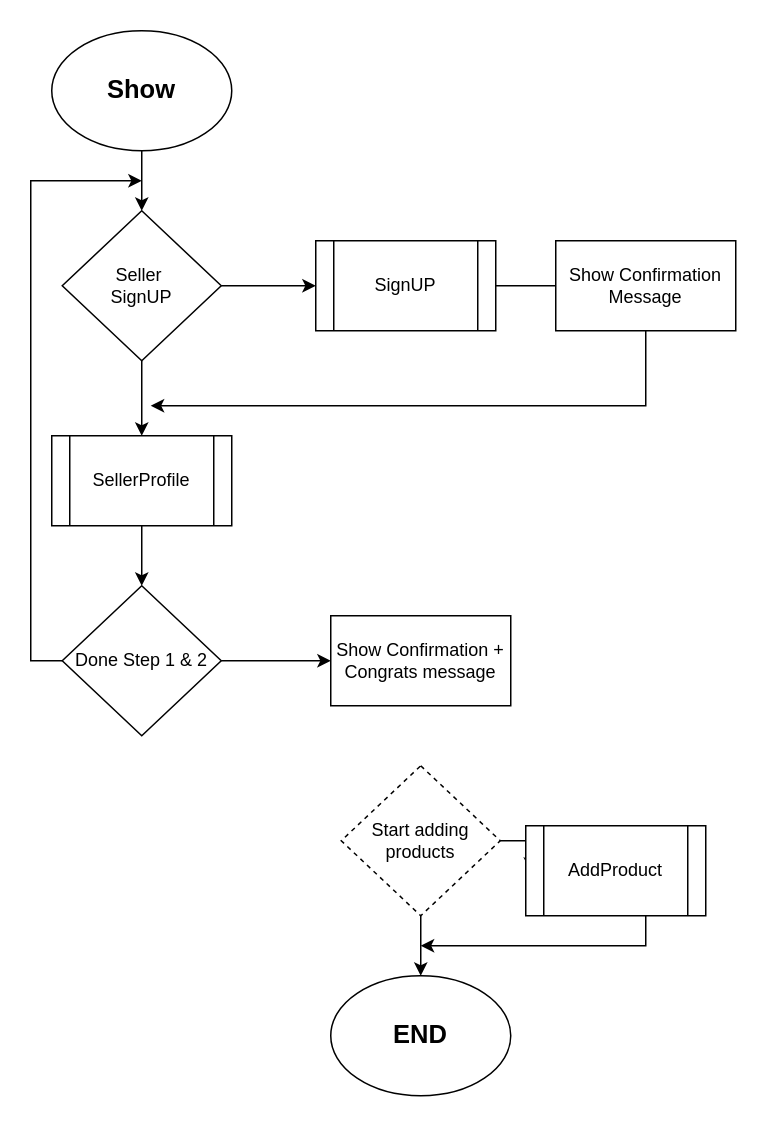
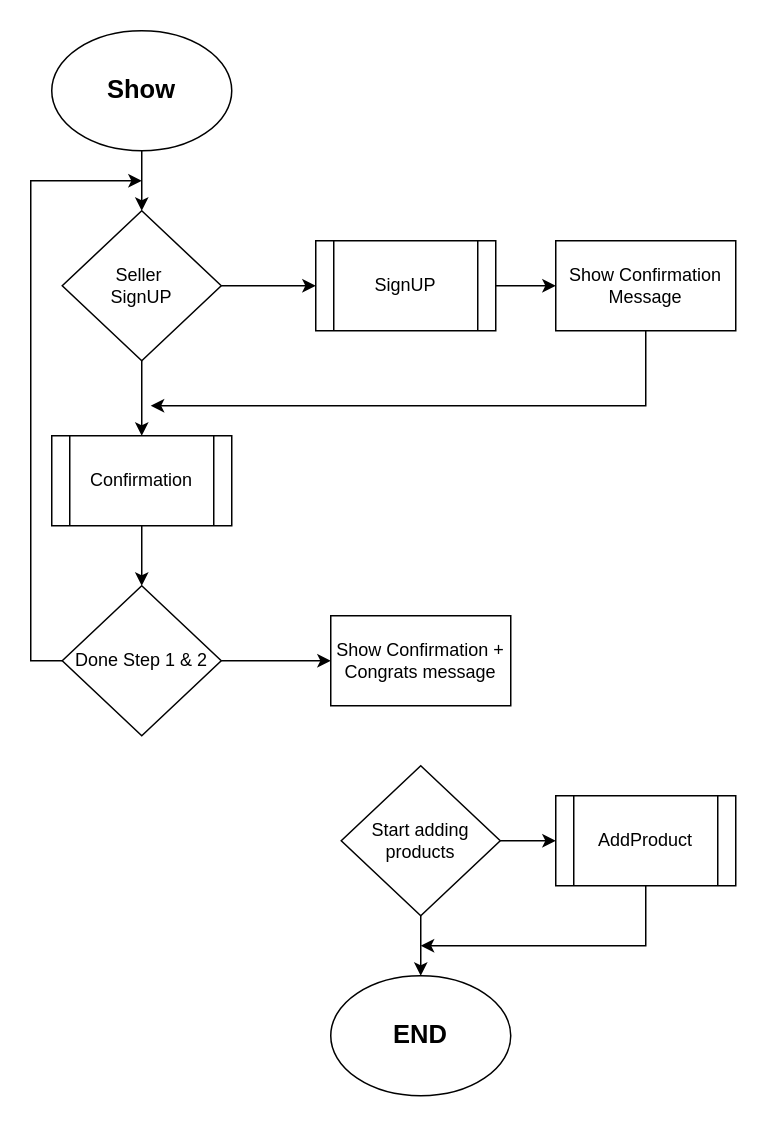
- <mxCell id="7" value="" style="edgeStyle=orthogonalEdgeStyle;rounded=0;orthogonalLoop=1;jettySize=auto;html=1;endArrow=none;" edge="1" parent="1" source="8" target="10"><mxGeometry relative="1" as="geometry" /></mxCell>
+ <mxCell id="7" value="" style="edgeStyle=orthogonalEdgeStyle;rounded=0;orthogonalLoop=1;jettySize=auto;html=1;" edge="1" parent="1" source="8" target="10"><mxGeometry relative="1" as="geometry" /></mxCell>
- <mxCell id="12" value="SellerProfile" style="shape=process;whiteSpace=wrap;html=1;backgroundOutline=1;" vertex="1" parent="1"><mxGeometry x="34" y="290" width="120" height="60" as="geometry" /></mxCell>
+ <mxCell id="12" value="Confirmation" style="shape=process;whiteSpace=wrap;html=1;backgroundOutline=1;" vertex="1" parent="1"><mxGeometry x="34" y="290" width="120" height="60" as="geometry" /></mxCell>
- <mxCell id="19" value="Start adding products" style="rhombus;whiteSpace=wrap;html=1;dashed=1;" vertex="1" parent="1"><mxGeometry x="227" y="510" width="106" height="100" as="geometry" /></mxCell>
+ <mxCell id="19" value="Start adding products" style="rhombus;whiteSpace=wrap;html=1;" vertex="1" parent="1"><mxGeometry x="227" y="510" width="106" height="100" as="geometry" /></mxCell>
- <mxCell id="21" value="AddProduct" style="shape=process;whiteSpace=wrap;html=1;backgroundOutline=1;" vertex="1" parent="1"><mxGeometry x="350" y="550" width="120" height="60" as="geometry" /></mxCell>
+ <mxCell id="21" value="AddProduct" style="shape=process;whiteSpace=wrap;html=1;backgroundOutline=1;" vertex="1" parent="1"><mxGeometry x="370" y="530" width="120" height="60" as="geometry" /></mxCell>
